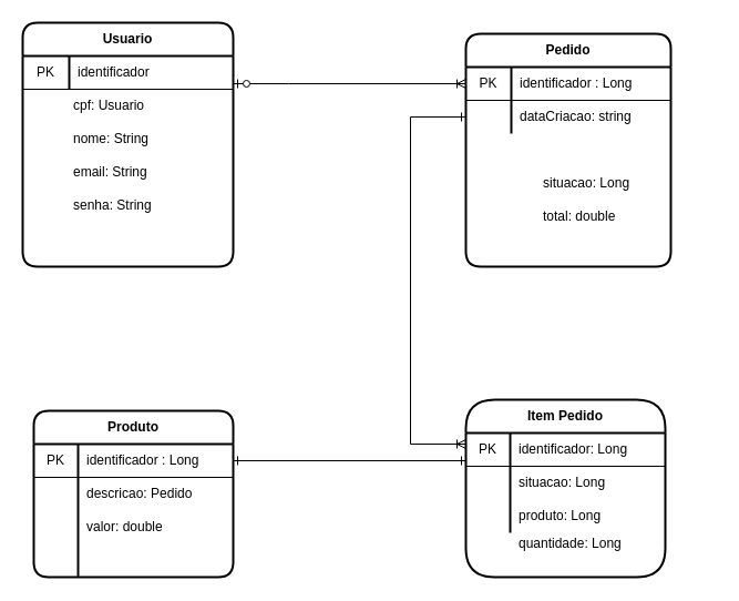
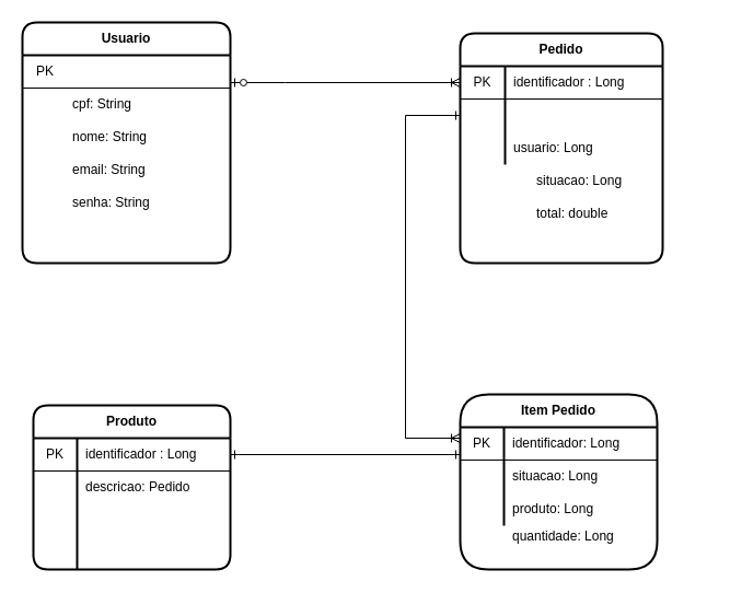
- <mxCell id="6" value="identificador" style="shape=partialRectangle;html=1;whiteSpace=wrap;connectable=0;fillColor=none;top=0;left=0;bottom=0;right=0;align=left;spacingLeft=6;overflow=hidden;" vertex="1" parent="4"><mxGeometry x="42" width="148" height="30" as="geometry" /></mxCell>
- <mxCell id="46" value="cpf: Usuario" style="shape=partialRectangle;html=1;whiteSpace=wrap;connectable=0;fillColor=none;top=0;left=0;bottom=0;right=0;align=left;spacingLeft=6;overflow=hidden;" vertex="1" parent="1"><mxGeometry x="58" y="80" width="124" height="30" as="geometry" /></mxCell>
+ <mxCell id="46" value="cpf: String" style="shape=partialRectangle;html=1;whiteSpace=wrap;connectable=0;fillColor=none;top=0;left=0;bottom=0;right=0;align=left;spacingLeft=6;overflow=hidden;" vertex="1" parent="1"><mxGeometry x="58" y="80" width="124" height="30" as="geometry" /></mxCell>
- <mxCell id="13" value="dataCriacao: string" style="shape=partialRectangle;html=1;whiteSpace=wrap;connectable=0;fillColor=none;top=0;left=0;bottom=0;right=0;align=left;spacingLeft=6;overflow=hidden;" vertex="1" parent="11"><mxGeometry x="41" width="144" height="30" as="geometry" /></mxCell>
+ <mxCell id="16" value="usuario: Long" style="shape=partialRectangle;html=1;whiteSpace=wrap;connectable=0;fillColor=none;top=0;left=0;bottom=0;right=0;align=left;spacingLeft=6;overflow=hidden;" vertex="1" parent="14"><mxGeometry x="41" width="144" height="30" as="geometry" /></mxCell>
- <mxCell id="37" value="valor: double" style="shape=partialRectangle;html=1;whiteSpace=wrap;connectable=0;fillColor=none;top=0;left=0;bottom=0;right=0;align=left;spacingLeft=6;overflow=hidden;" vertex="1" parent="35"><mxGeometry x="40" width="140" height="30" as="geometry" /></mxCell>
